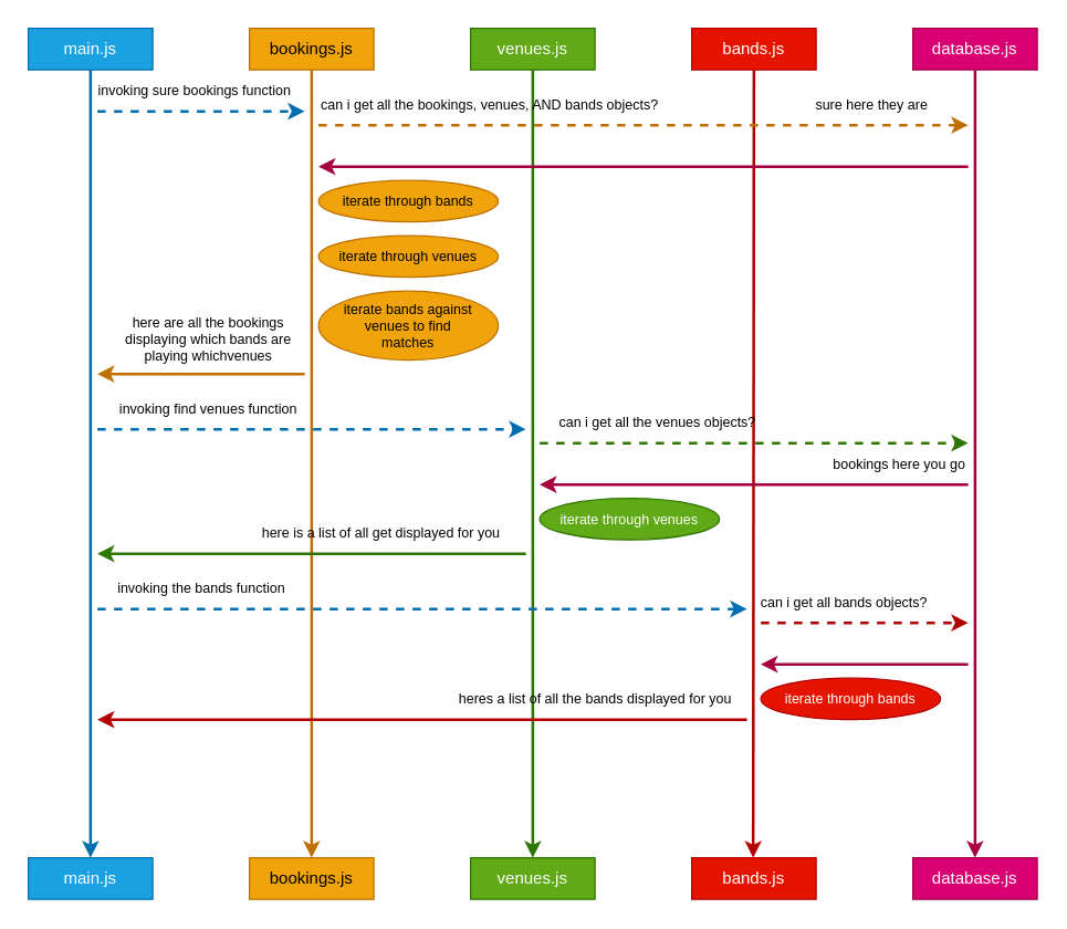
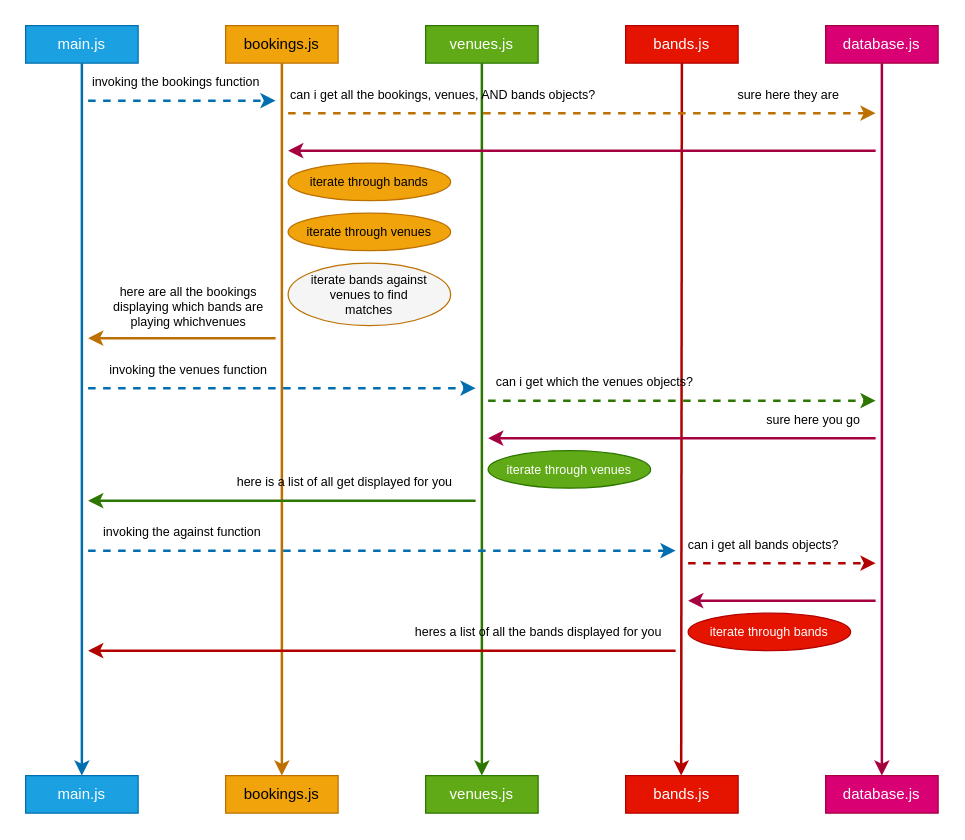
- <mxCell id="18" value="&lt;font style=&quot;font-size: 10px;&quot;&gt;invoking sure bookings function&lt;/font&gt;" style="text;html=1;align=center;verticalAlign=middle;resizable=0;points=[];autosize=1;strokeColor=none;fillColor=none;" vertex="1" parent="1"><mxGeometry x="60" y="50" width="160" height="30" as="geometry" /></mxCell>
+ <mxCell id="18" value="&lt;font style=&quot;font-size: 10px;&quot;&gt;invoking the bookings function&lt;/font&gt;" style="text;html=1;align=center;verticalAlign=middle;resizable=0;points=[];autosize=1;strokeColor=none;fillColor=none;" vertex="1" parent="1"><mxGeometry x="60" y="50" width="160" height="30" as="geometry" /></mxCell>
- <mxCell id="25" value="iterate bands against&lt;br&gt;venues to find&lt;br&gt;matches" style="ellipse;whiteSpace=wrap;html=1;fontSize=10;fillColor=#f0a30a;fontColor=#000000;strokeColor=#BD7000;" vertex="1" parent="1"><mxGeometry x="230" y="210" width="130" height="50" as="geometry" /></mxCell>
+ <mxCell id="25" value="iterate bands against&lt;br&gt;venues to find&lt;br&gt;matches" style="ellipse;whiteSpace=wrap;html=1;fontSize=10;fillColor=#f5f5f5;fontColor=#000000;strokeColor=#BD7000;" vertex="1" parent="1"><mxGeometry x="230" y="210" width="130" height="50" as="geometry" /></mxCell>
- <mxCell id="29" value="invoking find venues function" style="text;html=1;align=center;verticalAlign=middle;resizable=0;points=[];autosize=1;strokeColor=none;fillColor=none;fontSize=10;" vertex="1" parent="1"><mxGeometry x="75" y="280" width="150" height="30" as="geometry" /></mxCell>
+ <mxCell id="29" value="invoking the venues function" style="text;html=1;align=center;verticalAlign=middle;resizable=0;points=[];autosize=1;strokeColor=none;fillColor=none;fontSize=10;" vertex="1" parent="1"><mxGeometry x="75" y="280" width="150" height="30" as="geometry" /></mxCell>
- <mxCell id="31" value="can i get all the venues objects?" style="text;html=1;align=center;verticalAlign=middle;resizable=0;points=[];autosize=1;strokeColor=none;fillColor=none;fontSize=10;" vertex="1" parent="1"><mxGeometry x="390" y="290" width="170" height="30" as="geometry" /></mxCell>
+ <mxCell id="31" value="can i get which the venues objects?" style="text;html=1;align=center;verticalAlign=middle;resizable=0;points=[];autosize=1;strokeColor=none;fillColor=none;fontSize=10;" vertex="1" parent="1"><mxGeometry x="390" y="290" width="170" height="30" as="geometry" /></mxCell>
- <mxCell id="33" value="bookings here you go" style="text;html=1;align=center;verticalAlign=middle;resizable=0;points=[];autosize=1;strokeColor=none;fillColor=none;fontSize=10;" vertex="1" parent="1"><mxGeometry x="600" y="320" width="100" height="30" as="geometry" /></mxCell>
+ <mxCell id="33" value="sure here you go" style="text;html=1;align=center;verticalAlign=middle;resizable=0;points=[];autosize=1;strokeColor=none;fillColor=none;fontSize=10;" vertex="1" parent="1"><mxGeometry x="600" y="320" width="100" height="30" as="geometry" /></mxCell>
- <mxCell id="38" value="invoking the bands function" style="text;html=1;align=center;verticalAlign=middle;resizable=0;points=[];autosize=1;strokeColor=none;fillColor=none;fontSize=10;" vertex="1" parent="1"><mxGeometry x="75" y="410" width="140" height="30" as="geometry" /></mxCell>
+ <mxCell id="38" value="invoking the against function" style="text;html=1;align=center;verticalAlign=middle;resizable=0;points=[];autosize=1;strokeColor=none;fillColor=none;fontSize=10;" vertex="1" parent="1"><mxGeometry x="75" y="410" width="140" height="30" as="geometry" /></mxCell>
